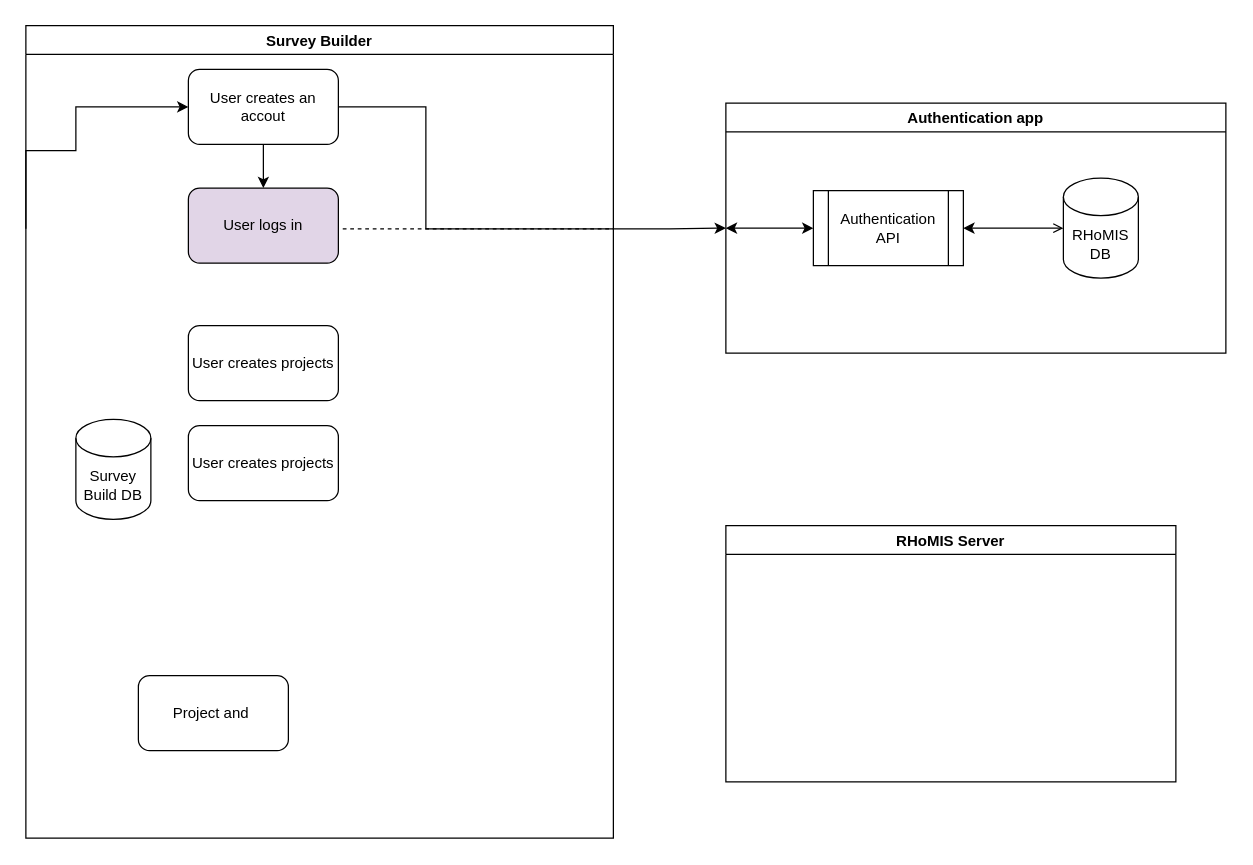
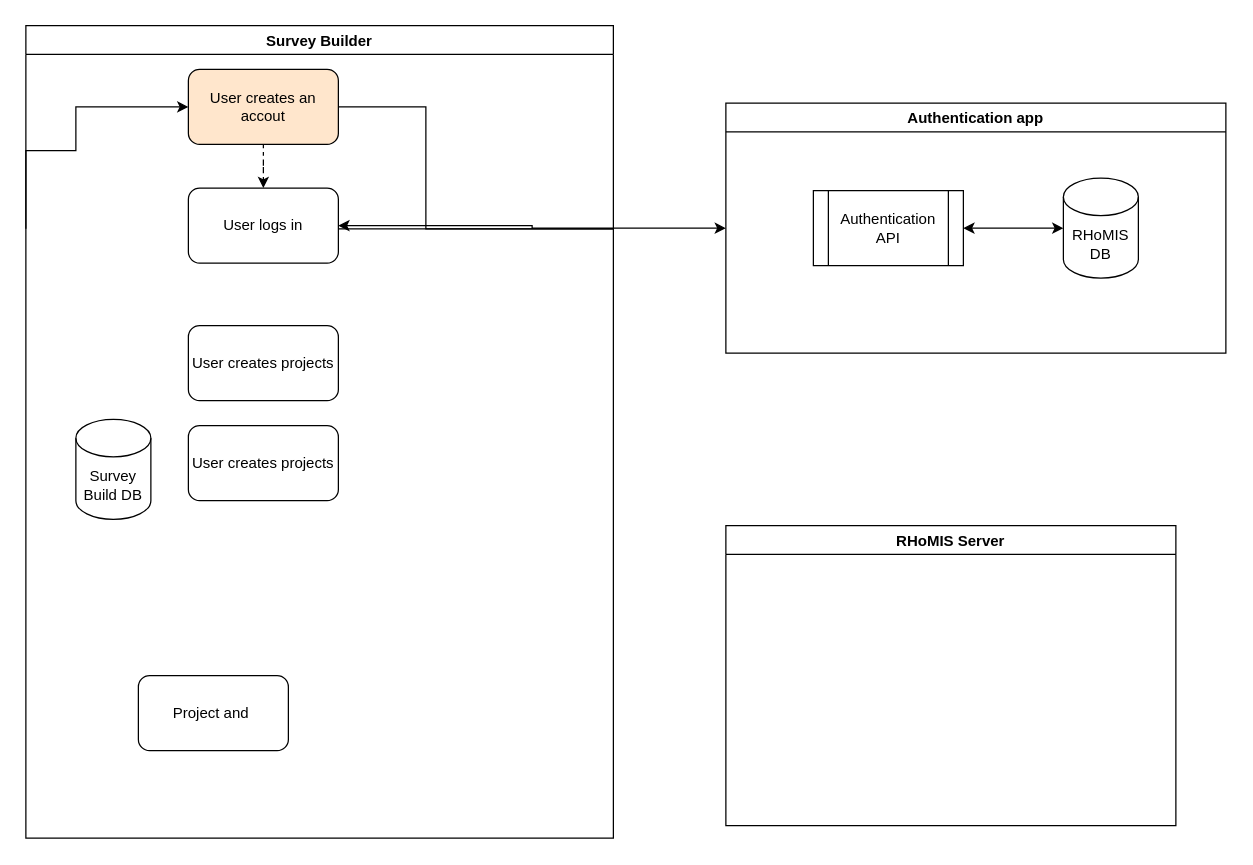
- <mxCell id="6" value="User creates an accout" style="rounded=1;whiteSpace=wrap;html=1;" vertex="1" parent="3"><mxGeometry x="130" y="35" width="120" height="60" as="geometry" /></mxCell>
+ <mxCell id="6" value="User creates an accout" style="rounded=1;whiteSpace=wrap;html=1;fillColor=#ffe6cc;" vertex="1" parent="3"><mxGeometry x="130" y="35" width="120" height="60" as="geometry" /></mxCell>
- <mxCell id="4" value="" style="edgeStyle=orthogonalEdgeStyle;rounded=0;orthogonalLoop=1;jettySize=auto;html=1;" edge="1" parent="3" source="6" target="8"><mxGeometry relative="1" as="geometry" /></mxCell>
+ <mxCell id="4" value="" style="edgeStyle=orthogonalEdgeStyle;rounded=0;orthogonalLoop=1;jettySize=auto;html=1;dashed=1;" edge="1" parent="3" source="6" target="8"><mxGeometry relative="1" as="geometry" /></mxCell>
- <mxCell id="8" value="User logs in" style="rounded=1;whiteSpace=wrap;html=1;fillColor=#e1d5e7;" vertex="1" parent="3"><mxGeometry x="130" y="130" width="120" height="60" as="geometry" /></mxCell>
+ <mxCell id="8" value="User logs in" style="rounded=1;whiteSpace=wrap;html=1;" vertex="1" parent="3"><mxGeometry x="130" y="130" width="120" height="60" as="geometry" /></mxCell>
- <mxCell id="2" style="edgeStyle=orthogonalEdgeStyle;rounded=0;orthogonalLoop=1;jettySize=auto;html=1;exitX=1;exitY=0.25;exitDx=0;exitDy=0;entryX=0;entryY=0.5;entryDx=0;entryDy=0;startArrow=none;startFill=0;" edge="1" parent="1" source="3" target="14"><mxGeometry relative="1" as="geometry" /></mxCell>
- <mxCell id="18" style="edgeStyle=orthogonalEdgeStyle;rounded=0;orthogonalLoop=1;jettySize=auto;html=1;exitX=0;exitY=0.5;exitDx=0;exitDy=0;entryX=0;entryY=0.5;entryDx=0;entryDy=0;startArrow=classic;startFill=1;endArrow=classic;endFill=1;" edge="1" parent="14" source="14" target="16"><mxGeometry relative="1" as="geometry" /></mxCell>
+ <mxCell id="18" style="edgeStyle=orthogonalEdgeStyle;rounded=0;orthogonalLoop=1;jettySize=auto;html=1;exitX=0;exitY=0.5;exitDx=0;exitDy=0;startArrow=classic;startFill=1;endArrow=classic;endFill=1;" edge="1" parent="14" source="14" target="8"><mxGeometry relative="1" as="geometry" /></mxCell>
- <mxCell id="15" style="edgeStyle=orthogonalEdgeStyle;rounded=0;orthogonalLoop=1;jettySize=auto;html=1;exitX=1;exitY=0.5;exitDx=0;exitDy=0;entryX=0;entryY=0.5;entryDx=0;entryDy=0;entryPerimeter=0;startArrow=classic;startFill=1;endArrow=open;" edge="1" parent="14" source="16" target="17"><mxGeometry relative="1" as="geometry" /></mxCell>
+ <mxCell id="15" style="edgeStyle=orthogonalEdgeStyle;rounded=0;orthogonalLoop=1;jettySize=auto;html=1;exitX=1;exitY=0.5;exitDx=0;exitDy=0;entryX=0;entryY=0.5;entryDx=0;entryDy=0;entryPerimeter=0;startArrow=classic;startFill=1;" edge="1" parent="14" source="16" target="17"><mxGeometry relative="1" as="geometry" /></mxCell>
- <mxCell id="7" style="edgeStyle=orthogonalEdgeStyle;rounded=0;orthogonalLoop=1;jettySize=auto;html=1;exitX=1;exitY=0.5;exitDx=0;exitDy=0;entryX=1;entryY=0.25;entryDx=0;entryDy=0;startArrow=none;startFill=0;endArrow=none;endFill=0;dashed=1;" edge="1" parent="3" source="8" target="3"><mxGeometry relative="1" as="geometry"><Array as="points"><mxPoint x="250" y="163" /></Array></mxGeometry></mxCell>
+ <mxCell id="7" style="edgeStyle=orthogonalEdgeStyle;rounded=0;orthogonalLoop=1;jettySize=auto;html=1;exitX=1;exitY=0.5;exitDx=0;exitDy=0;entryX=1;entryY=0.25;entryDx=0;entryDy=0;startArrow=none;startFill=0;endArrow=none;endFill=0;" edge="1" parent="3" source="8" target="3"><mxGeometry relative="1" as="geometry"><Array as="points"><mxPoint x="250" y="163" /></Array></mxGeometry></mxCell>
- <mxCell id="19" value="RHoMIS Server" style="swimlane;fillColor=#ffffff;" vertex="1" parent="1"><mxGeometry x="580" y="420" width="360" height="205" as="geometry" /></mxCell>
+ <mxCell id="19" value="RHoMIS Server" style="swimlane;fillColor=#ffffff;" vertex="1" parent="1"><mxGeometry x="580" y="420" width="360" height="240" as="geometry" /></mxCell>
